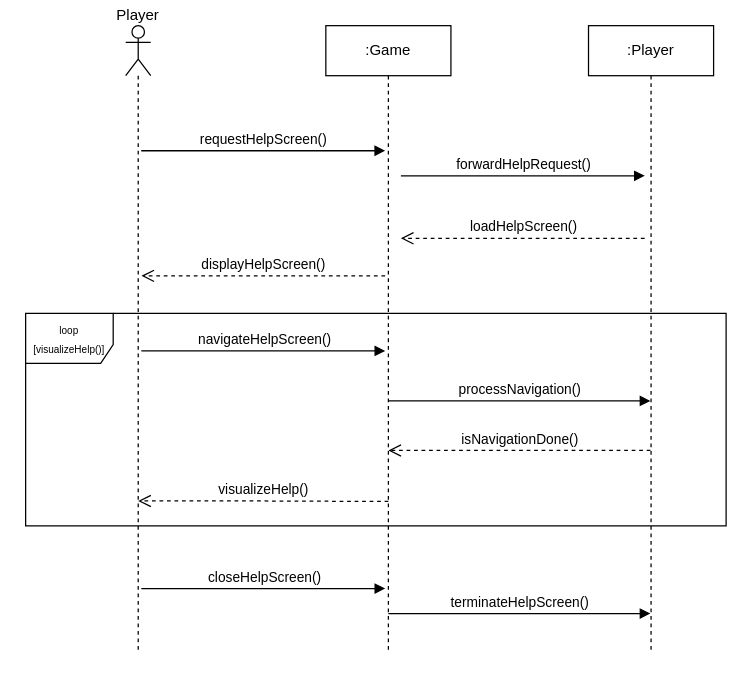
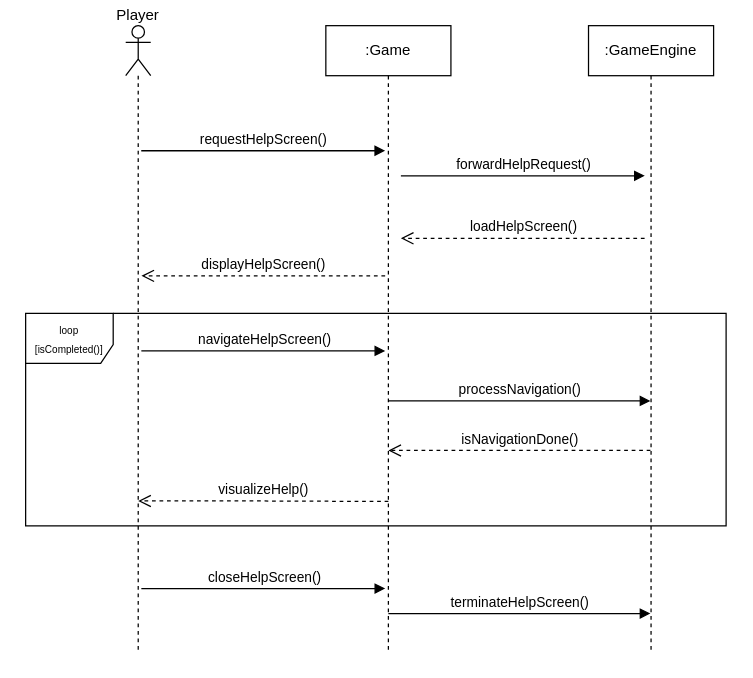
- <mxCell id="12" value=":Player" style="shape=umlLifeline;perimeter=lifelinePerimeter;whiteSpace=wrap;html=1;container=1;dropTarget=0;collapsible=0;recursiveResize=0;outlineConnect=0;portConstraint=eastwest;newEdgeStyle={&quot;curved&quot;:0,&quot;rounded&quot;:0};" vertex="1" parent="1"><mxGeometry x="470" y="20" width="100" height="500" as="geometry" /></mxCell>
+ <mxCell id="12" value=":GameEngine" style="shape=umlLifeline;perimeter=lifelinePerimeter;whiteSpace=wrap;html=1;container=1;dropTarget=0;collapsible=0;recursiveResize=0;outlineConnect=0;portConstraint=eastwest;newEdgeStyle={&quot;curved&quot;:0,&quot;rounded&quot;:0};" vertex="1" parent="1"><mxGeometry x="470" y="20" width="100" height="500" as="geometry" /></mxCell>
- <mxCell id="8" value="&lt;span style=&quot;font-size: 8px;&quot;&gt;loop&lt;/span&gt;&lt;div&gt;&lt;span style=&quot;font-size: 8px;&quot;&gt;[visualizeHelp()]&lt;/span&gt;&lt;/div&gt;" style="shape=umlFrame;whiteSpace=wrap;html=1;pointerEvents=0;width=70;height=40;" parent="1" vertex="1"><mxGeometry x="20" y="250" width="560" height="170" as="geometry" /></mxCell>
+ <mxCell id="8" value="&lt;span style=&quot;font-size: 8px;&quot;&gt;loop&lt;/span&gt;&lt;div&gt;&lt;span style=&quot;font-size: 8px;&quot;&gt;[isCompleted()]&lt;/span&gt;&lt;/div&gt;" style="shape=umlFrame;whiteSpace=wrap;html=1;pointerEvents=0;width=70;height=40;" parent="1" vertex="1"><mxGeometry x="20" y="250" width="560" height="170" as="geometry" /></mxCell>
